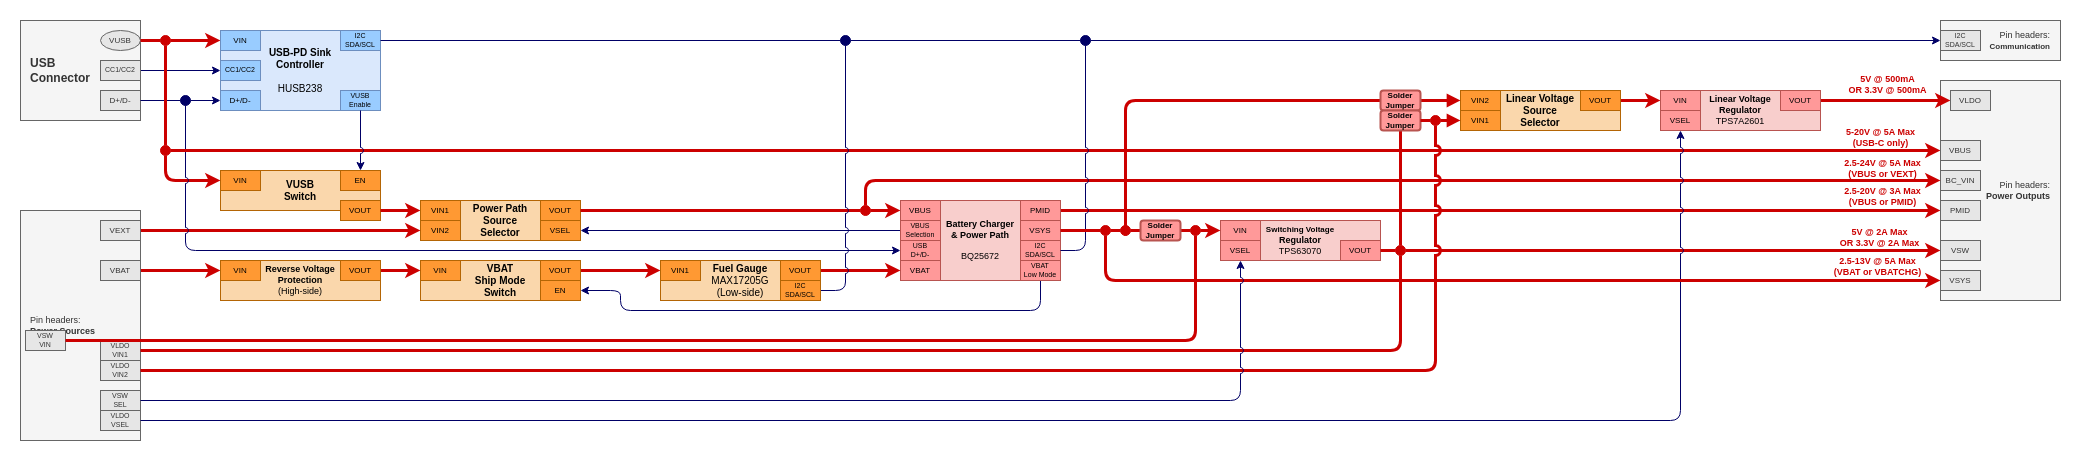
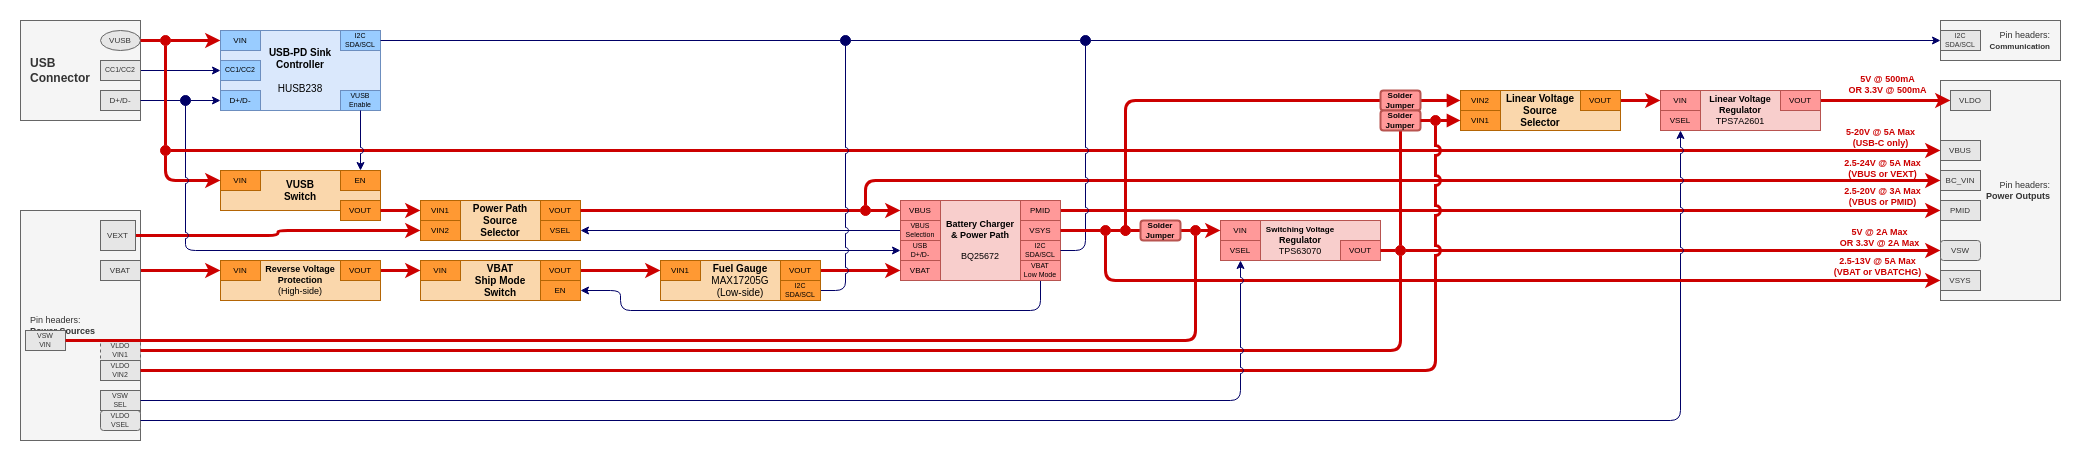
- <mxCell id="37" value="VEXT" style="rounded=0;whiteSpace=wrap;html=1;fontSize=8;fillColor=#E6E6E6;fontColor=#333333;strokeColor=#666666;" parent="1" vertex="1"><mxGeometry x="100" y="220" width="40" height="20" as="geometry" /></mxCell>
+ <mxCell id="37" value="VEXT" style="rounded=0;whiteSpace=wrap;html=1;fontSize=8;fillColor=#E6E6E6;fontColor=#333333;strokeColor=#666666;" parent="1" vertex="1"><mxGeometry x="100" y="220" width="35" height="30" as="geometry" /></mxCell>
- <mxCell id="104" value="VSW" style="rounded=0;whiteSpace=wrap;html=1;fontSize=8;fillColor=#E6E6E6;fontColor=#333333;strokeColor=#666666;" parent="1" vertex="1"><mxGeometry x="1940" y="240" width="40" height="20" as="geometry" /></mxCell>
+ <mxCell id="104" value="VSW" style="whiteSpace=wrap;html=1;fontSize=8;fillColor=#E6E6E6;fontColor=#333333;strokeColor=#666666;rounded=1;" parent="1" vertex="1"><mxGeometry x="1940" y="240" width="40" height="20" as="geometry" /></mxCell>
- <mxCell id="71" value="VLDO&lt;br&gt;VIN1" style="rounded=0;whiteSpace=wrap;html=1;fontSize=7;fillColor=#E6E6E6;fontColor=#333333;strokeColor=#666666;" parent="1" vertex="1"><mxGeometry x="100" y="340" width="40" height="20" as="geometry" /></mxCell>
+ <mxCell id="71" value="VLDO&lt;br&gt;VIN1" style="rounded=0;whiteSpace=wrap;html=1;fontSize=7;fillColor=#E6E6E6;fontColor=#333333;strokeColor=#666666;dashed=1;" parent="1" vertex="1"><mxGeometry x="100" y="340" width="40" height="20" as="geometry" /></mxCell>
- <mxCell id="97" value="VLDO&lt;div&gt;VSEL&lt;/div&gt;" style="rounded=0;whiteSpace=wrap;html=1;fontSize=7;fillColor=#E6E6E6;fontColor=#333333;strokeColor=#666666;" parent="1" vertex="1"><mxGeometry x="100" y="410" width="40" height="20" as="geometry" /></mxCell>
+ <mxCell id="97" value="VLDO&lt;div&gt;VSEL&lt;/div&gt;" style="whiteSpace=wrap;html=1;fontSize=7;fillColor=#E6E6E6;fontColor=#333333;strokeColor=#666666;rounded=1;" parent="1" vertex="1"><mxGeometry x="100" y="410" width="40" height="20" as="geometry" /></mxCell>
